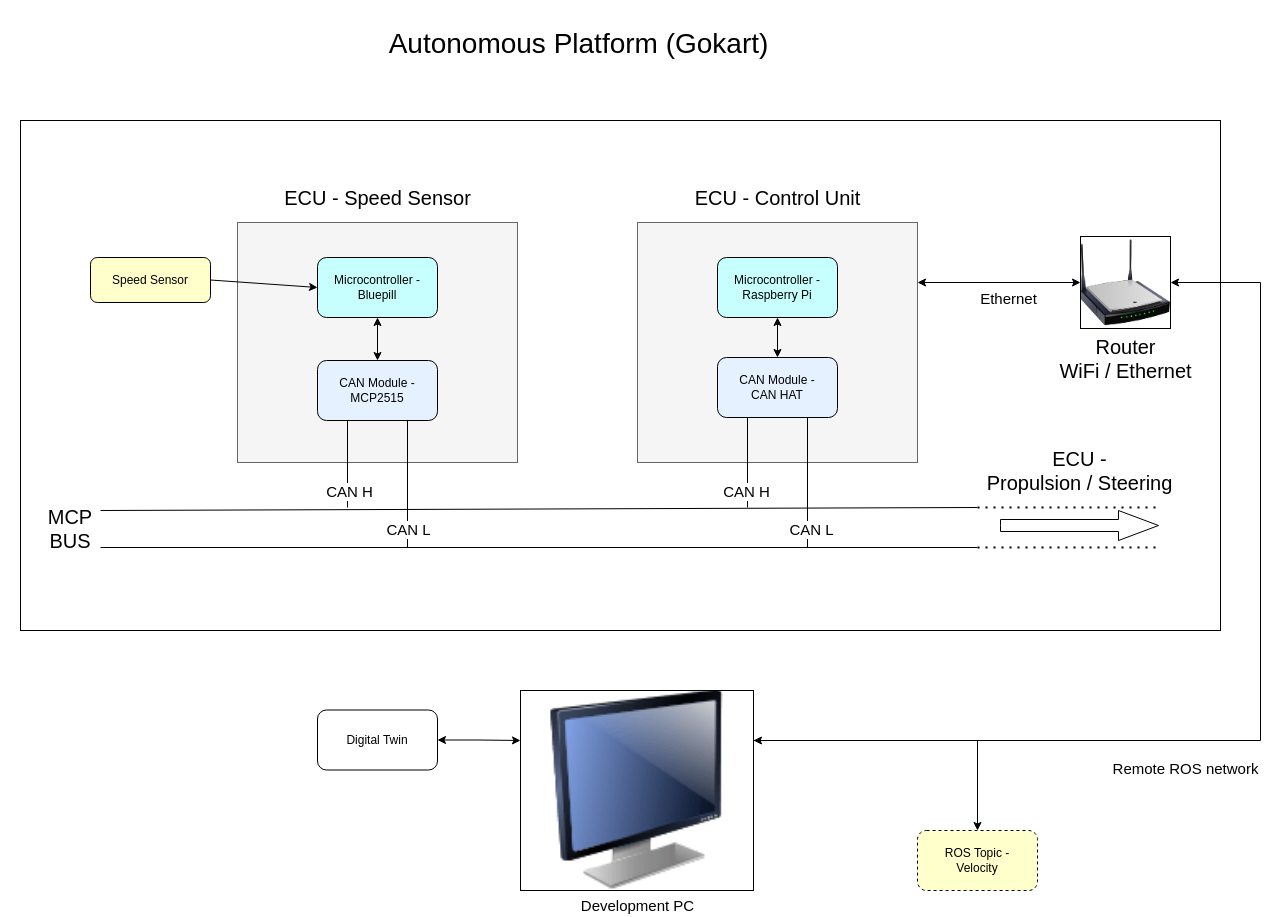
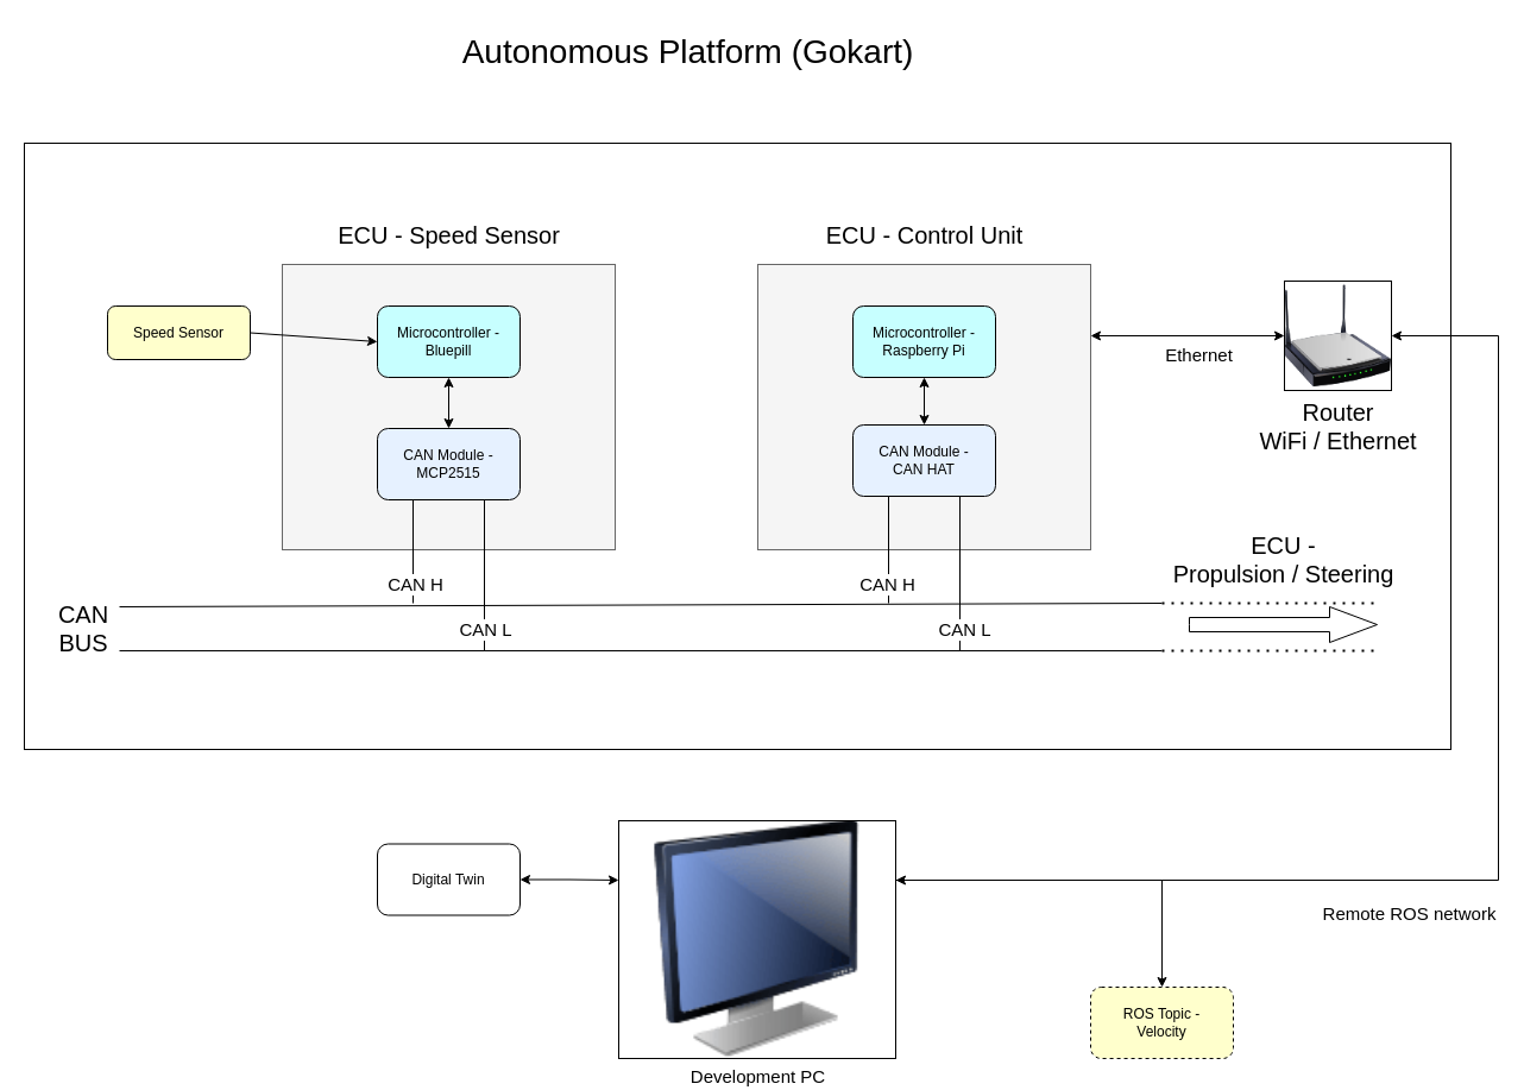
- <mxCell id="16" value="MCP BUS" style="text;html=1;strokeColor=none;fillColor=none;align=center;verticalAlign=middle;whiteSpace=wrap;rounded=0;fontSize=20;" parent="1" vertex="1"><mxGeometry x="40" y="513" width="60" height="30" as="geometry" /></mxCell>
+ <mxCell id="16" value="CAN BUS" style="text;html=1;strokeColor=none;fillColor=none;align=center;verticalAlign=middle;whiteSpace=wrap;rounded=0;fontSize=20;" parent="1" vertex="1"><mxGeometry x="40" y="513" width="60" height="30" as="geometry" /></mxCell>
